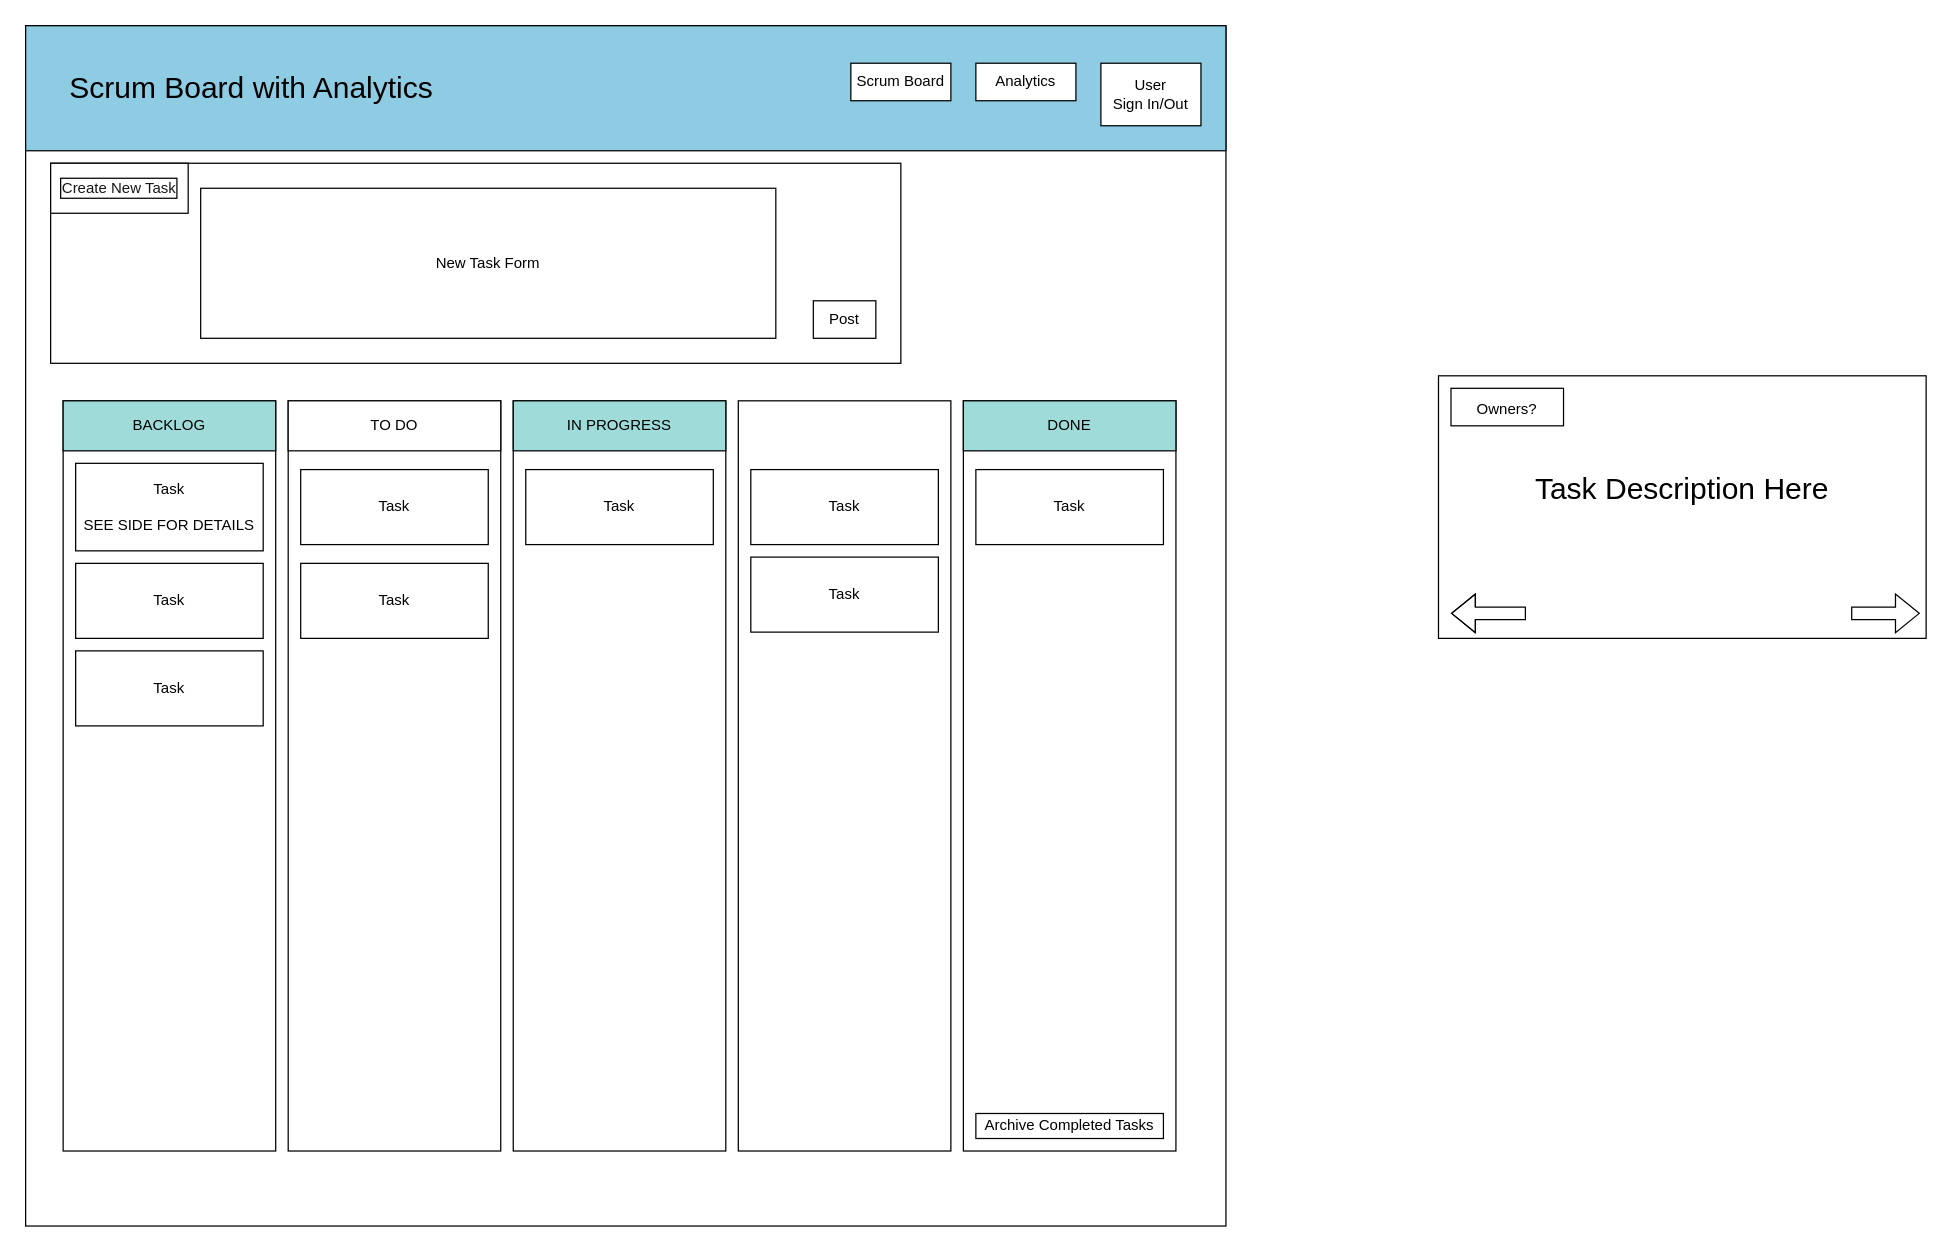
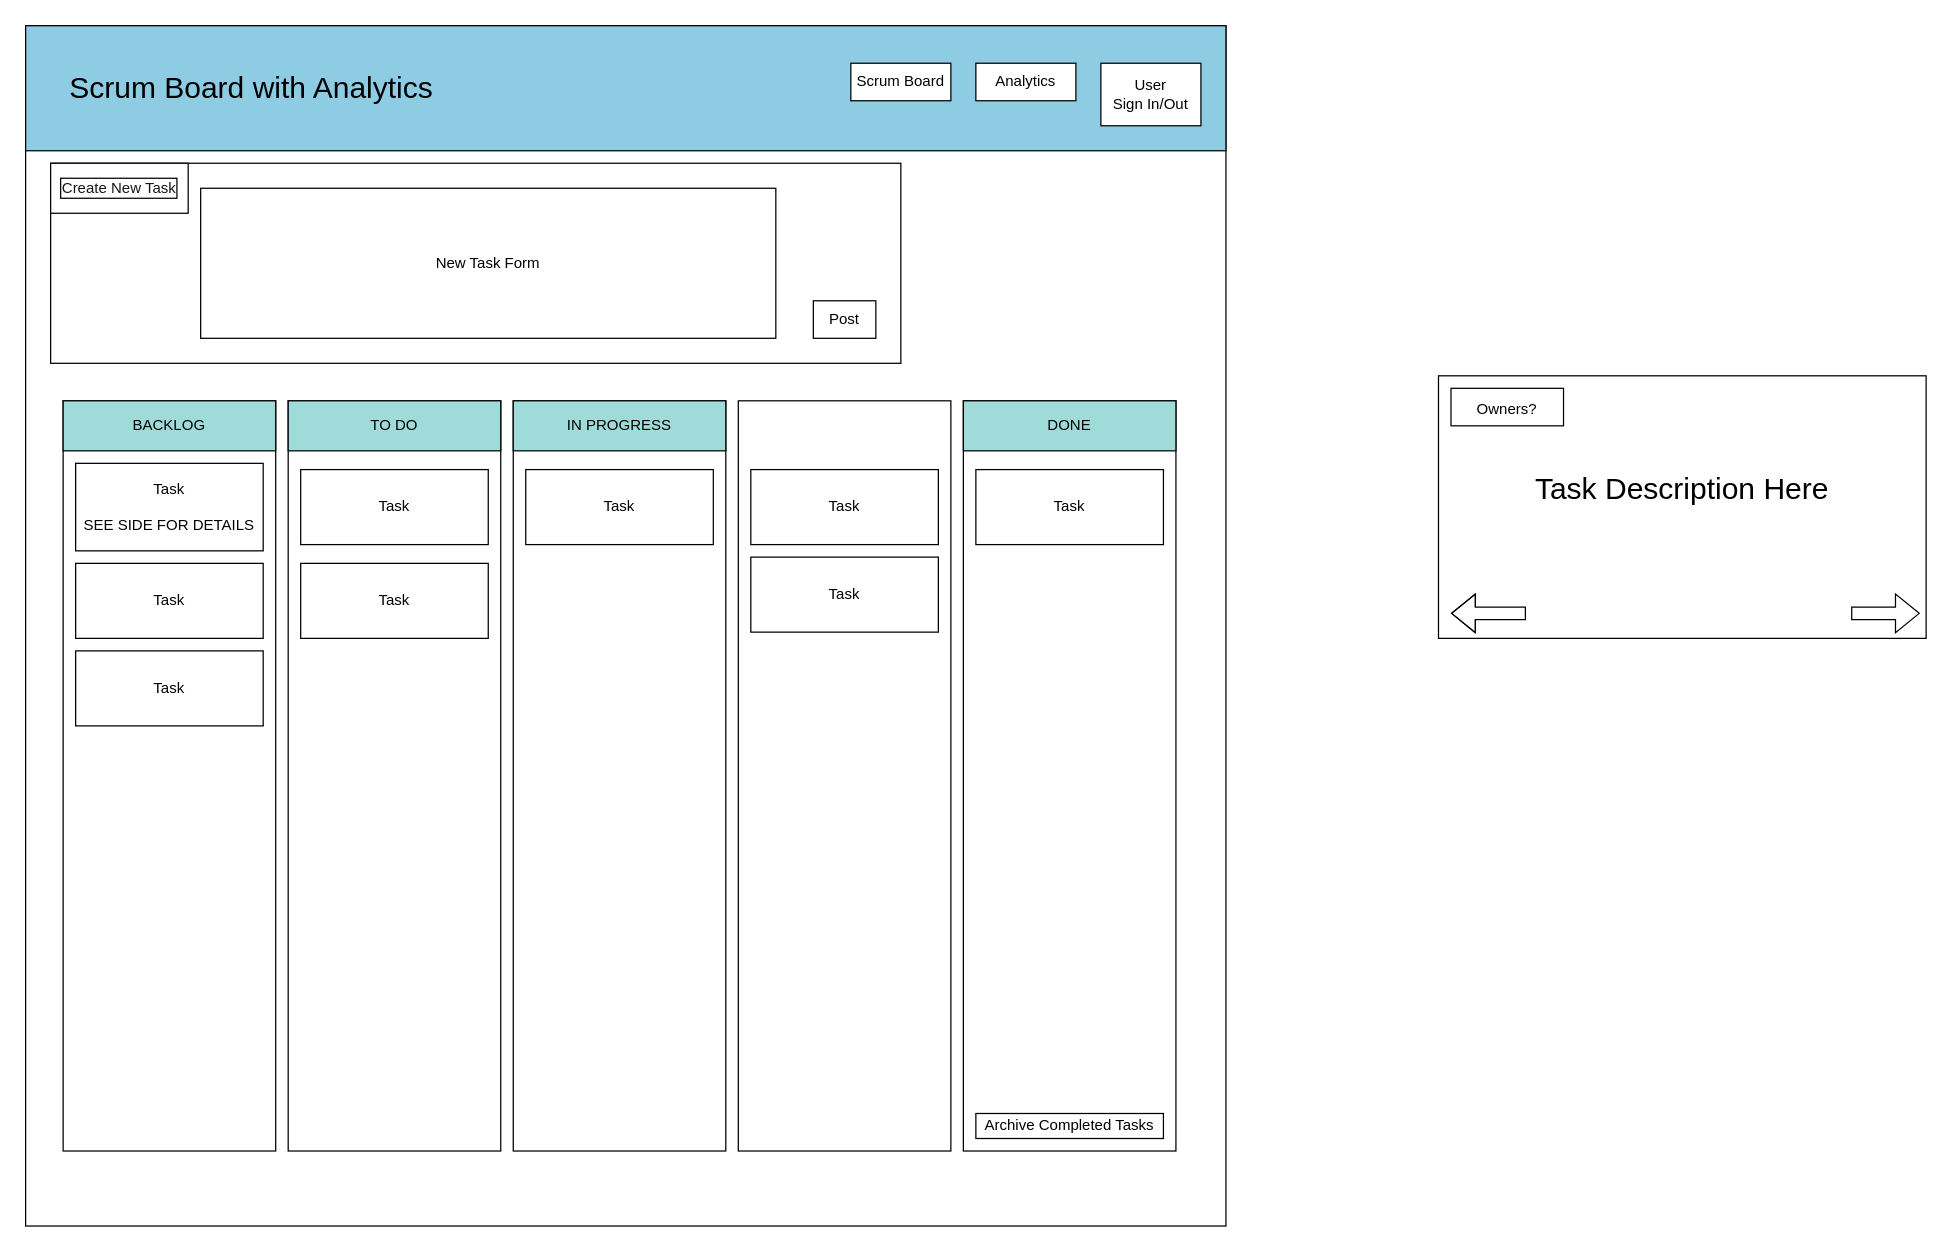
- <mxCell id="17" value="TO DO" style="rounded=0;whiteSpace=wrap;html=1;fontSize=12;fillColor=#ffffff;" parent="1" vertex="1"><mxGeometry x="230" y="320" width="170" height="40" as="geometry" /></mxCell>
+ <mxCell id="17" value="TO DO" style="rounded=0;whiteSpace=wrap;html=1;fontSize=12;fillColor=#9EDBD9;" parent="1" vertex="1"><mxGeometry x="230" y="320" width="170" height="40" as="geometry" /></mxCell>
